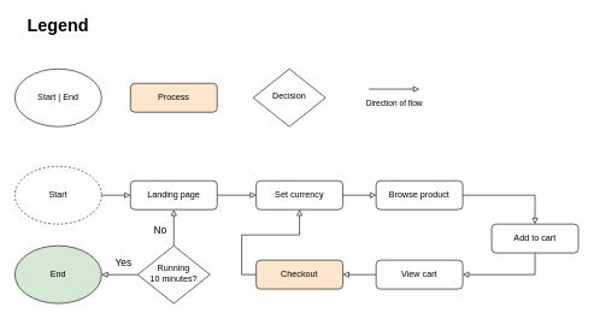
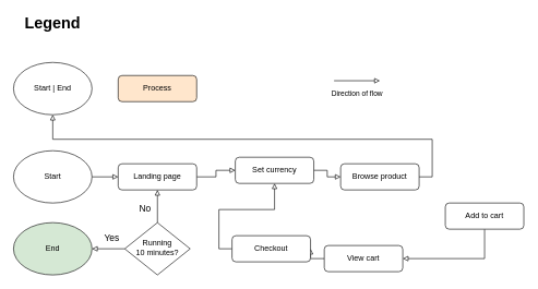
- <mxCell id="5" value="Decision" style="rhombus;whiteSpace=wrap;html=1;shadow=0;fontFamily=Helvetica;fontSize=12;align=center;strokeWidth=1;spacing=6;spacingTop=-4;" vertex="1" parent="1"><mxGeometry x="350" y="95" width="100" height="80" as="geometry" /></mxCell>
- <mxCell id="8" value="Start" style="ellipse;whiteSpace=wrap;html=1;dashed=1;" vertex="1" parent="1"><mxGeometry x="20" y="230" width="120" height="80" as="geometry" /></mxCell>
+ <mxCell id="8" value="Start" style="ellipse;whiteSpace=wrap;html=1;" vertex="1" parent="1"><mxGeometry x="20" y="230" width="120" height="80" as="geometry" /></mxCell>
- <mxCell id="12" value="Set currency" style="rounded=1;whiteSpace=wrap;html=1;fontSize=12;glass=0;strokeWidth=1;shadow=0;" vertex="1" parent="1"><mxGeometry x="354" y="250" width="120" height="40" as="geometry" /></mxCell>
+ <mxCell id="12" value="Set currency" style="rounded=1;whiteSpace=wrap;html=1;fontSize=12;glass=0;strokeWidth=1;shadow=0;" vertex="1" parent="1"><mxGeometry x="359" y="240" width="120" height="40" as="geometry" /></mxCell>
- <mxCell id="13" style="edgeStyle=orthogonalEdgeStyle;rounded=0;orthogonalLoop=1;jettySize=auto;html=1;exitX=1;exitY=0.5;exitDx=0;exitDy=0;entryX=0.5;entryY=0;entryDx=0;entryDy=0;fontSize=24;endArrow=block;endFill=0;" edge="1" parent="1" source="14" target="16"><mxGeometry relative="1" as="geometry" /></mxCell>
+ <mxCell id="13" style="edgeStyle=orthogonalEdgeStyle;rounded=0;orthogonalLoop=1;jettySize=auto;html=1;exitX=1;exitY=0.5;exitDx=0;exitDy=0;fontSize=24;endArrow=block;endFill=0;" edge="1" parent="1" source="14" target="3"><mxGeometry relative="1" as="geometry" /></mxCell>
- <mxCell id="20" value="Checkout" style="rounded=1;whiteSpace=wrap;html=1;fontSize=12;glass=0;strokeWidth=1;shadow=0;fillColor=#ffe6cc;" vertex="1" parent="1"><mxGeometry x="354" y="360" width="120" height="40" as="geometry" /></mxCell>
+ <mxCell id="20" value="Checkout" style="rounded=1;whiteSpace=wrap;html=1;fontSize=12;glass=0;strokeWidth=1;shadow=0;" vertex="1" parent="1"><mxGeometry x="354" y="360" width="120" height="40" as="geometry" /></mxCell>
- <mxCell id="18" value="View cart" style="rounded=1;whiteSpace=wrap;html=1;fontSize=12;glass=0;strokeWidth=1;shadow=0;" vertex="1" parent="1"><mxGeometry x="520" y="360" width="120" height="40" as="geometry" /></mxCell>
+ <mxCell id="18" value="View cart" style="rounded=1;whiteSpace=wrap;html=1;fontSize=12;glass=0;strokeWidth=1;shadow=0;" vertex="1" parent="1"><mxGeometry x="495" y="375" width="120" height="40" as="geometry" /></mxCell>
